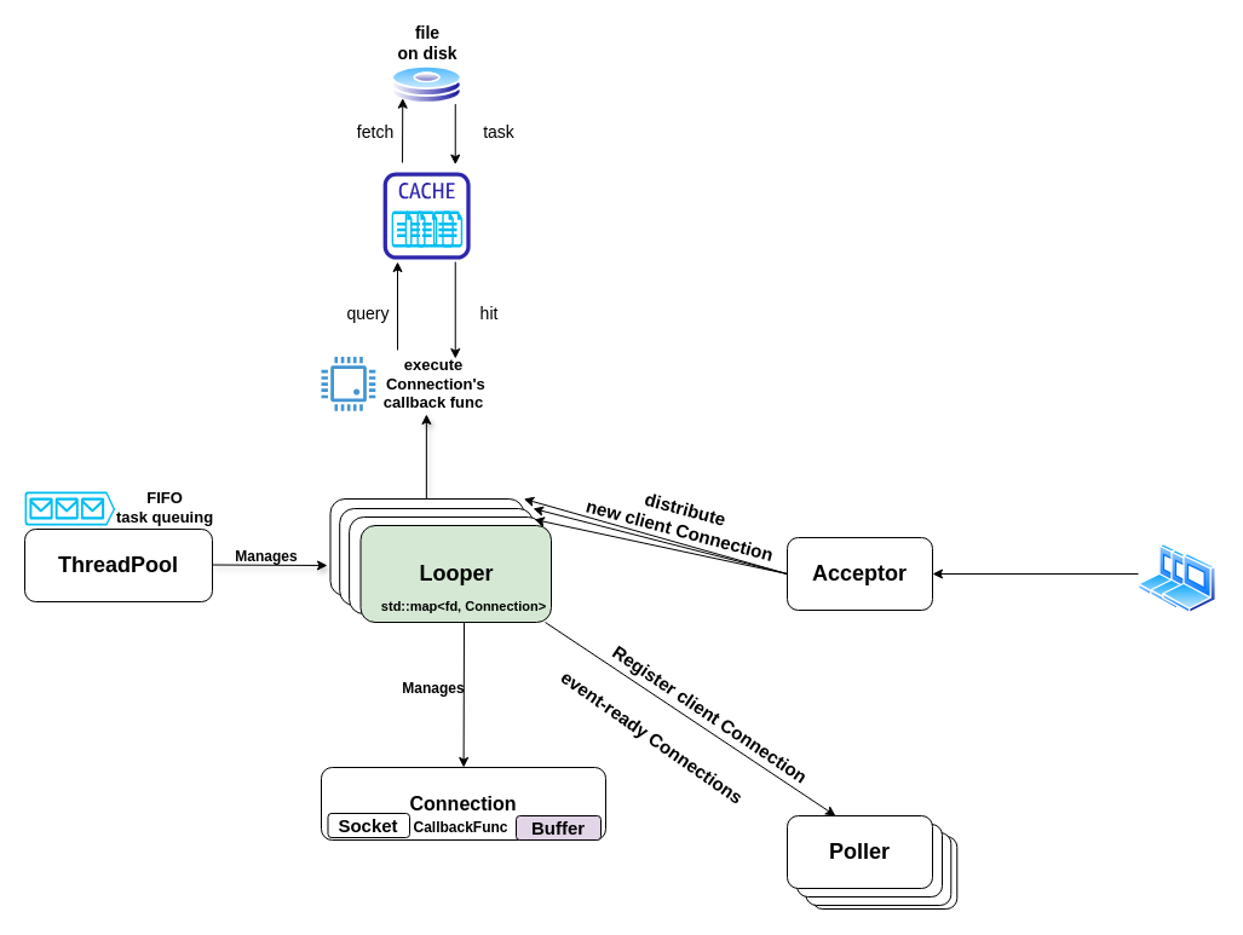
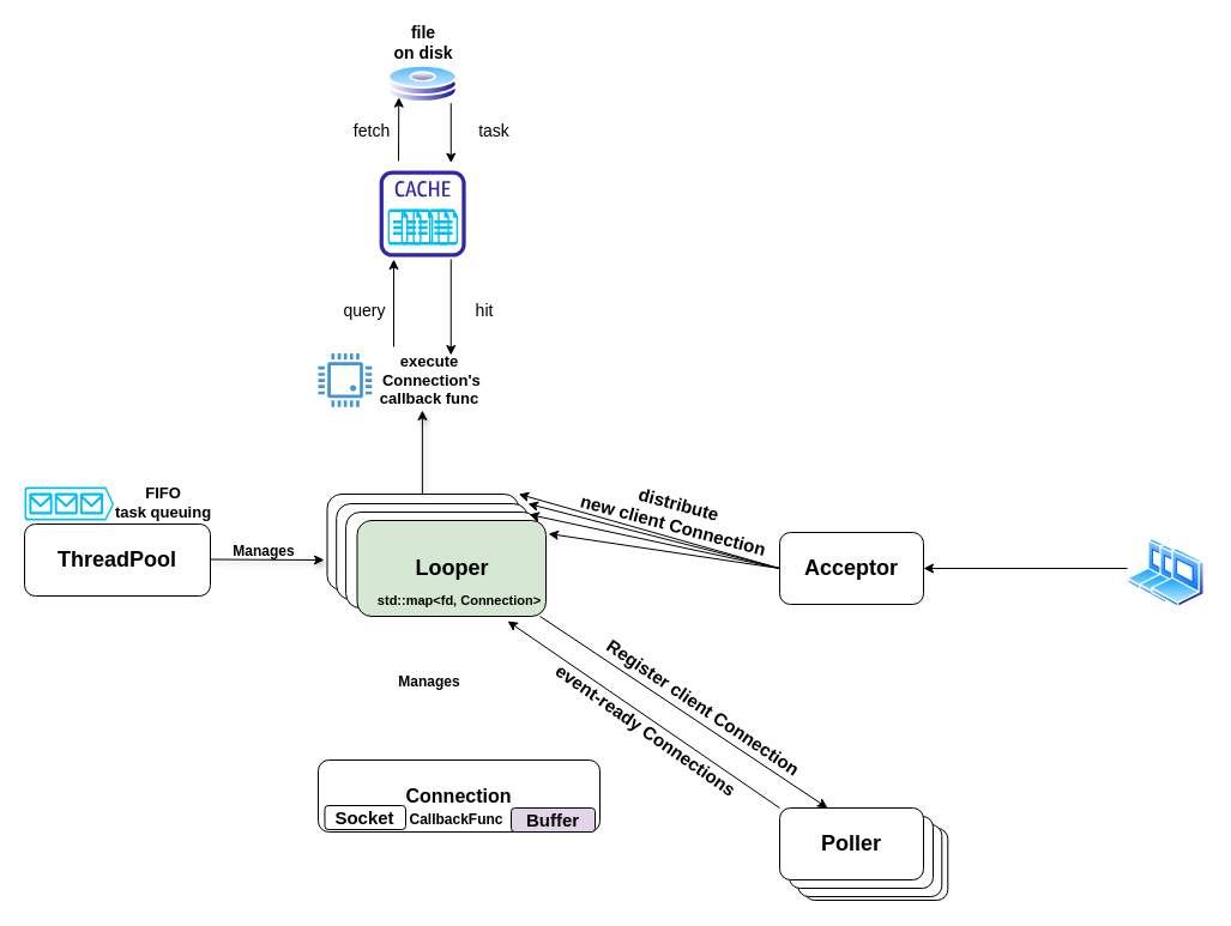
+ <mxCell id="35" value="" style="endArrow=classic;html=1;rounded=0;fontSize=15;entryX=1.013;entryY=0.138;entryDx=0;entryDy=0;entryPerimeter=0;exitX=0;exitY=0.5;exitDx=0;exitDy=0;" parent="1" source="13" target="18" edge="1"><mxGeometry width="50" height="50" relative="1" as="geometry"><mxPoint x="580" y="524" as="sourcePoint" /><mxPoint x="630" y="474" as="targetPoint" /></mxGeometry></mxCell>
- <mxCell id="27" value="" style="endArrow=classic;html=1;rounded=0;fontSize=12;exitX=0.5;exitY=1;exitDx=0;exitDy=0;" parent="1" source="26" target="14" edge="1"><mxGeometry width="50" height="50" relative="1" as="geometry"><mxPoint x="400" y="524" as="sourcePoint" /><mxPoint x="450" y="474" as="targetPoint" /></mxGeometry></mxCell>
+ <mxCell id="22" value="" style="endArrow=classic;html=1;rounded=0;fontSize=15;exitX=0;exitY=0;exitDx=0;exitDy=0;entryX=0.797;entryY=1.05;entryDx=0;entryDy=0;entryPerimeter=0;" parent="1" source="12" target="18" edge="1"><mxGeometry width="50" height="50" relative="1" as="geometry"><mxPoint x="550" y="664" as="sourcePoint" /><mxPoint x="440" y="534" as="targetPoint" /></mxGeometry></mxCell>
